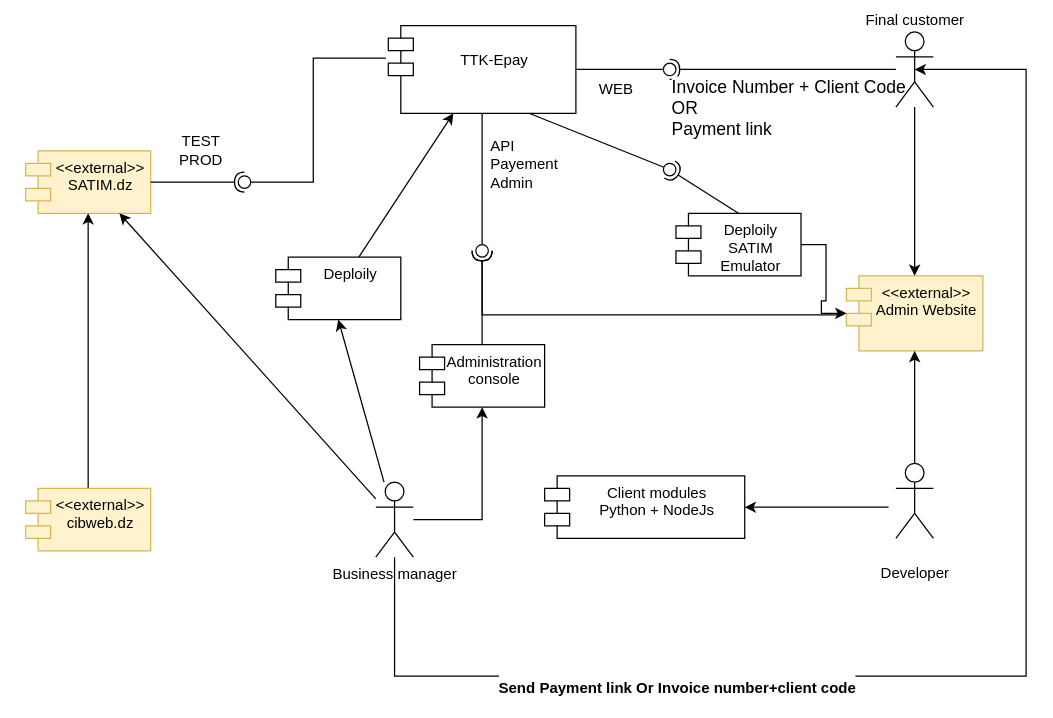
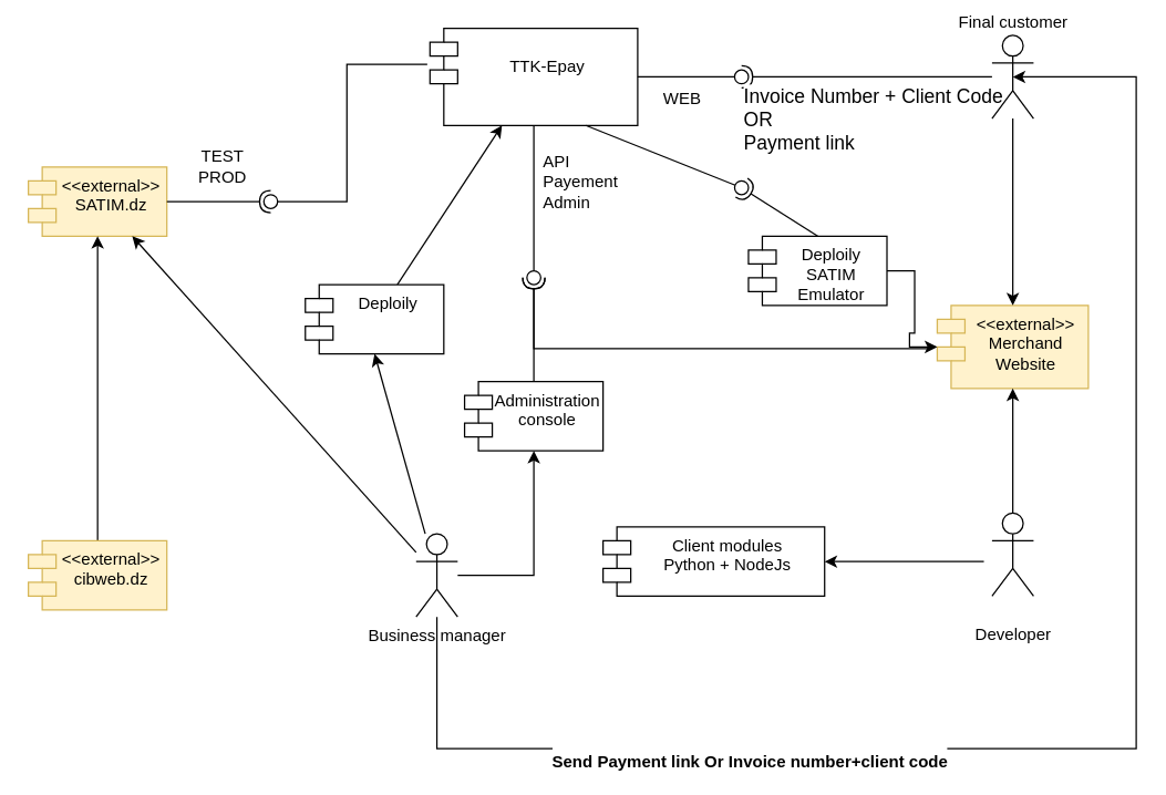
- <mxCell id="13" value="&amp;lt;&amp;lt;external&amp;gt;&amp;gt;&lt;br&gt;Admin Website" style="shape=module;align=left;spacingLeft=20;align=center;verticalAlign=top;whiteSpace=wrap;html=1;fillColor=#fff2cc;strokeColor=#d6b656;" parent="1" vertex="1"><mxGeometry x="676.32" y="220" width="109.12" height="60" as="geometry" /></mxCell>
+ <mxCell id="13" value="&amp;lt;&amp;lt;external&amp;gt;&amp;gt;&lt;br&gt;Merchand Website" style="shape=module;align=left;spacingLeft=20;align=center;verticalAlign=top;whiteSpace=wrap;html=1;fillColor=#fff2cc;strokeColor=#d6b656;" parent="1" vertex="1"><mxGeometry x="676.32" y="220" width="109.12" height="60" as="geometry" /></mxCell>
